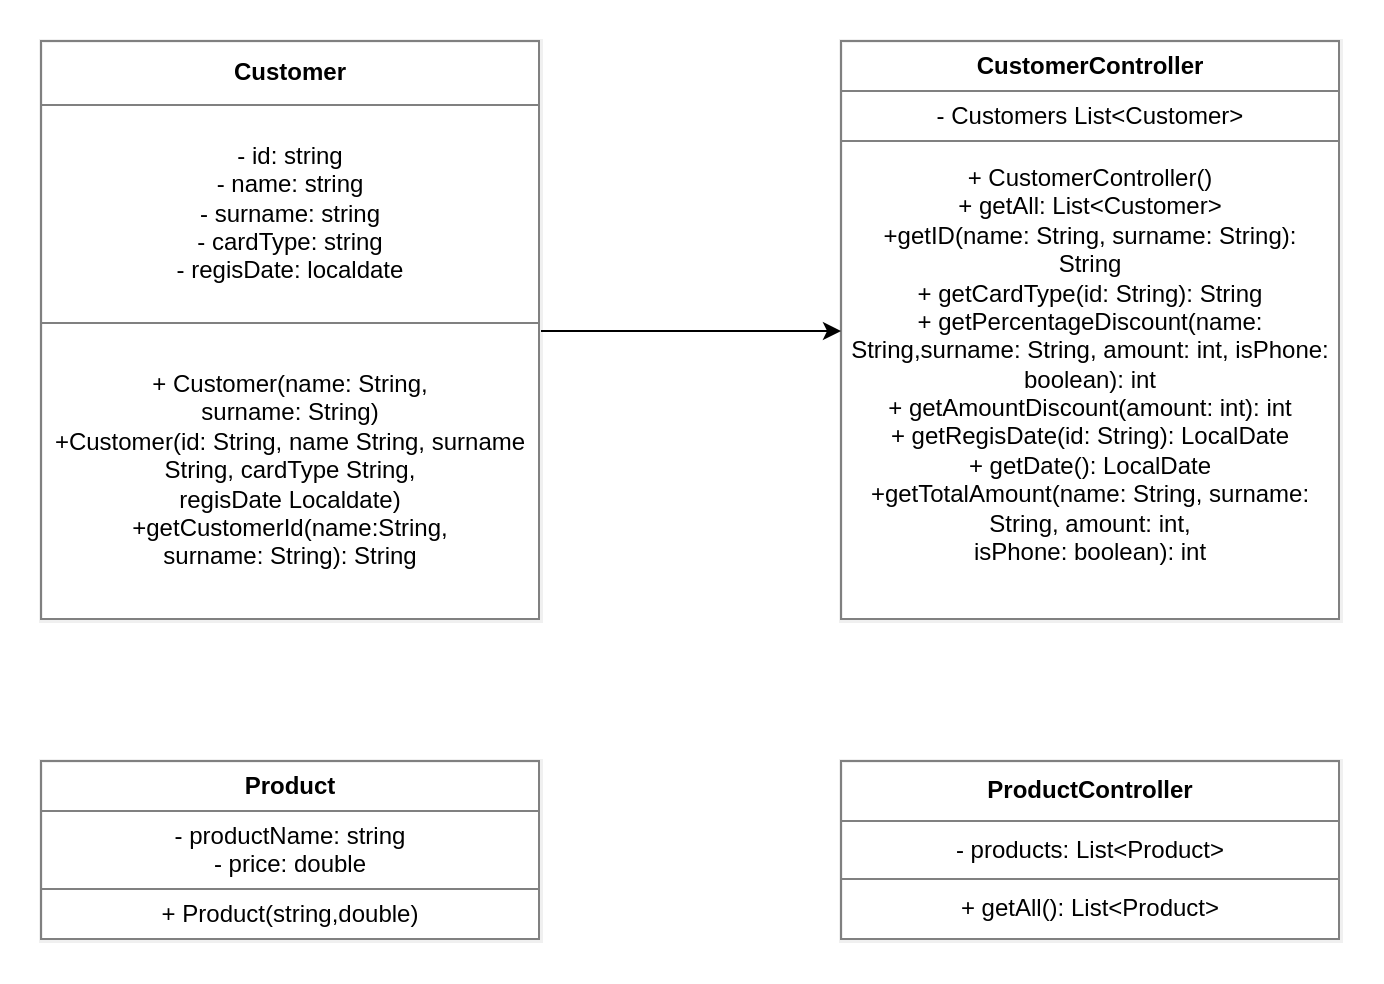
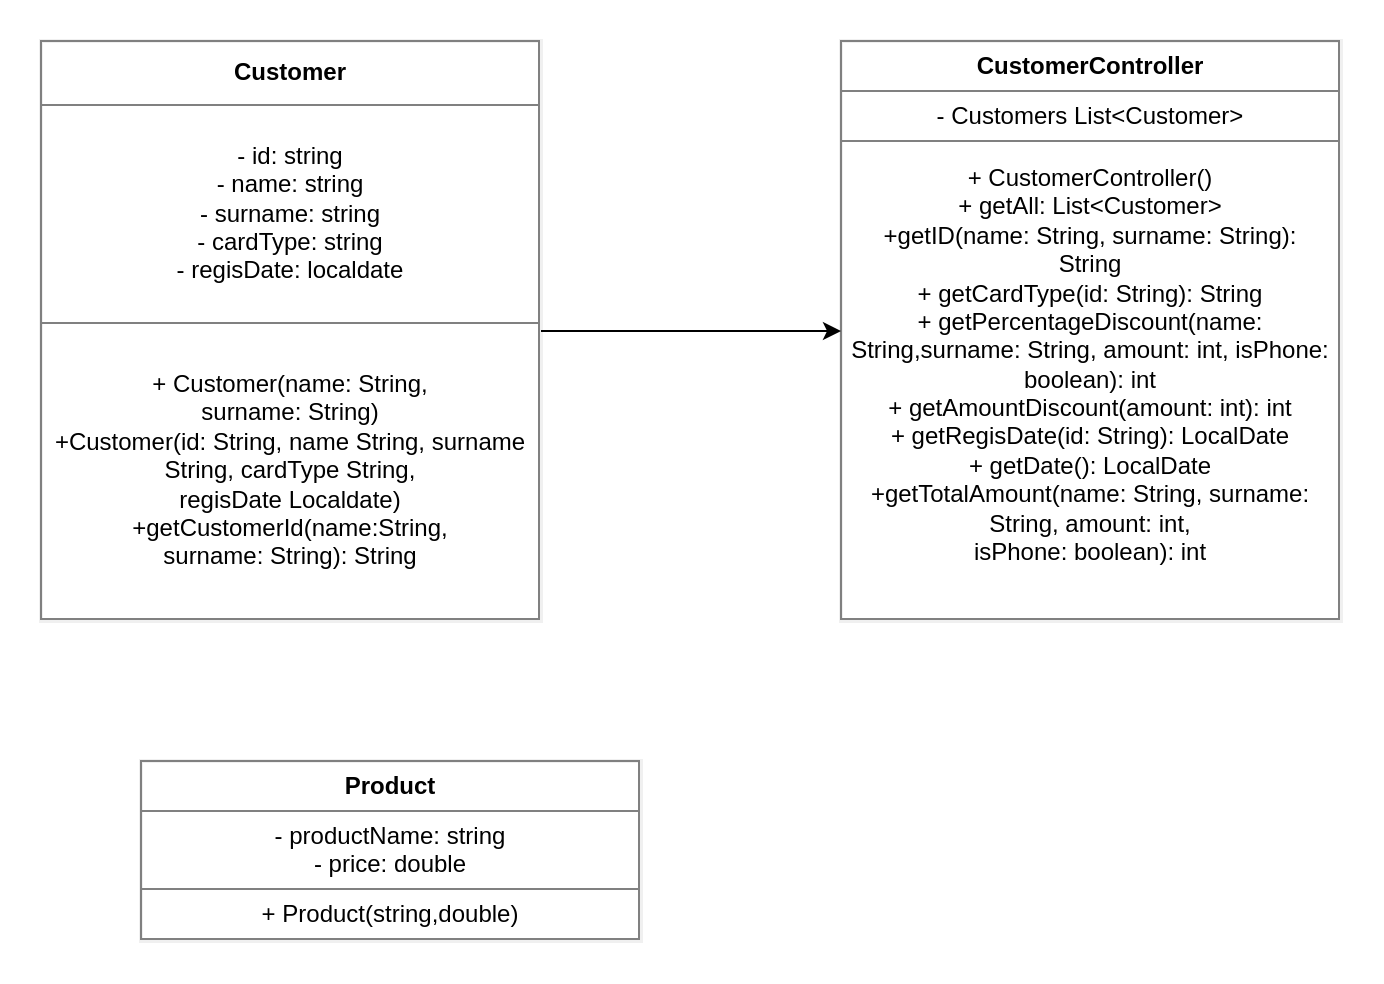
- <mxCell id="3" value="&lt;table border=&quot;1&quot; width=&quot;100%&quot; height=&quot;100%&quot; cellpadding=&quot;4&quot; style=&quot;width:100%;height:100%;border-collapse:collapse;&quot;&gt;&lt;tbody&gt;&lt;tr&gt;&lt;th align=&quot;center&quot;&gt;&lt;b&gt;Product&lt;br&gt;&lt;/b&gt;&lt;/th&gt;&lt;/tr&gt;&lt;tr&gt;&lt;td align=&quot;center&quot;&gt;- productName: string&lt;br&gt;- price: double&lt;br&gt;&lt;/td&gt;&lt;/tr&gt;&lt;tr&gt;&lt;td align=&quot;center&quot;&gt;+ Product(string,double)&lt;/td&gt;&lt;/tr&gt;&lt;/tbody&gt;&lt;/table&gt;" style="text;html=1;whiteSpace=wrap;overflow=fill;fontSize=12;fillColor=default;strokeColor=#F0F0F0;perimeterSpacing=0;strokeWidth=2;" vertex="1" parent="1"><mxGeometry x="20" y="380" width="250" height="90" as="geometry" /></mxCell>
+ <mxCell id="3" value="&lt;table border=&quot;1&quot; width=&quot;100%&quot; height=&quot;100%&quot; cellpadding=&quot;4&quot; style=&quot;width:100%;height:100%;border-collapse:collapse;&quot;&gt;&lt;tbody&gt;&lt;tr&gt;&lt;th align=&quot;center&quot;&gt;&lt;b&gt;Product&lt;br&gt;&lt;/b&gt;&lt;/th&gt;&lt;/tr&gt;&lt;tr&gt;&lt;td align=&quot;center&quot;&gt;- productName: string&lt;br&gt;- price: double&lt;br&gt;&lt;/td&gt;&lt;/tr&gt;&lt;tr&gt;&lt;td align=&quot;center&quot;&gt;+ Product(string,double)&lt;/td&gt;&lt;/tr&gt;&lt;/tbody&gt;&lt;/table&gt;" style="text;html=1;whiteSpace=wrap;overflow=fill;fontSize=12;fillColor=default;strokeColor=#F0F0F0;perimeterSpacing=0;strokeWidth=2;" vertex="1" parent="1"><mxGeometry x="70" y="380" width="250" height="90" as="geometry" /></mxCell>
- <mxCell id="4" value="&lt;table border=&quot;1&quot; width=&quot;100%&quot; height=&quot;100%&quot; cellpadding=&quot;4&quot; style=&quot;width:100%;height:100%;border-collapse:collapse;&quot;&gt;&lt;tbody&gt;&lt;tr&gt;&lt;th align=&quot;center&quot;&gt;&lt;b&gt;ProductController&lt;br&gt;&lt;/b&gt;&lt;/th&gt;&lt;/tr&gt;&lt;tr&gt;&lt;td align=&quot;center&quot;&gt;- products: List&amp;lt;Product&amp;gt;&lt;/td&gt;&lt;/tr&gt;&lt;tr&gt;&lt;td style=&quot;text-align: center;&quot;&gt;+ getAll(): List&amp;lt;Product&amp;gt;&lt;br&gt;&lt;/td&gt;&lt;/tr&gt;&lt;/tbody&gt;&lt;/table&gt;" style="text;html=1;whiteSpace=wrap;overflow=fill;fontSize=12;fillColor=default;strokeColor=#F0F0F0;perimeterSpacing=0;strokeWidth=2;" vertex="1" parent="1"><mxGeometry x="420" y="380" width="250" height="90" as="geometry" /></mxCell>
